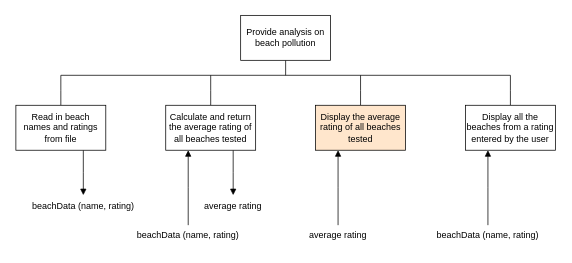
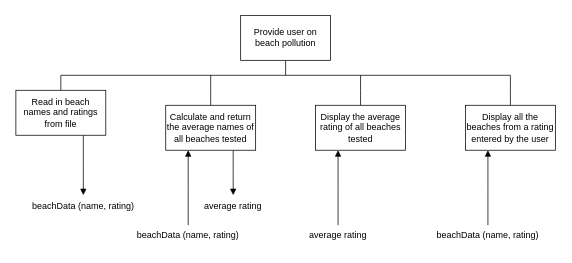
- <mxCell id="3" value="Provide analysis on beach pollution" style="rounded=0;whiteSpace=wrap;html=1;" parent="1" vertex="1"><mxGeometry x="320" y="20" width="120" height="60" as="geometry" /></mxCell>
+ <mxCell id="3" value="Provide user on beach pollution" style="rounded=0;whiteSpace=wrap;html=1;" parent="1" vertex="1"><mxGeometry x="320" y="20" width="120" height="60" as="geometry" /></mxCell>
- <mxCell id="13" value="Read in beach&lt;div&gt;names and ratings from file&lt;/div&gt;" style="rounded=0;whiteSpace=wrap;html=1;" parent="1" vertex="1"><mxGeometry x="20" y="140" width="120" height="60" as="geometry" /></mxCell>
+ <mxCell id="13" value="Read in beach&lt;div&gt;names and ratings from file&lt;/div&gt;" style="rounded=0;whiteSpace=wrap;html=1;" parent="1" vertex="1"><mxGeometry x="20" y="120" width="120" height="60" as="geometry" /></mxCell>
- <mxCell id="7" value="Calculate and return the average rating of all beaches tested" style="rounded=0;whiteSpace=wrap;html=1;" parent="1" vertex="1"><mxGeometry x="220" y="140" width="120" height="60" as="geometry" /></mxCell>
+ <mxCell id="7" value="Calculate and return the average names of all beaches tested" style="rounded=0;whiteSpace=wrap;html=1;" parent="1" vertex="1"><mxGeometry x="220" y="140" width="120" height="60" as="geometry" /></mxCell>
- <mxCell id="10" value="Display the average rating of all beaches tested" style="rounded=0;whiteSpace=wrap;html=1;fillColor=#ffe6cc;" parent="1" vertex="1"><mxGeometry x="420" y="140" width="120" height="60" as="geometry" /></mxCell>
+ <mxCell id="10" value="Display the average rating of all beaches tested" style="rounded=0;whiteSpace=wrap;html=1;" parent="1" vertex="1"><mxGeometry x="420" y="140" width="120" height="60" as="geometry" /></mxCell>
